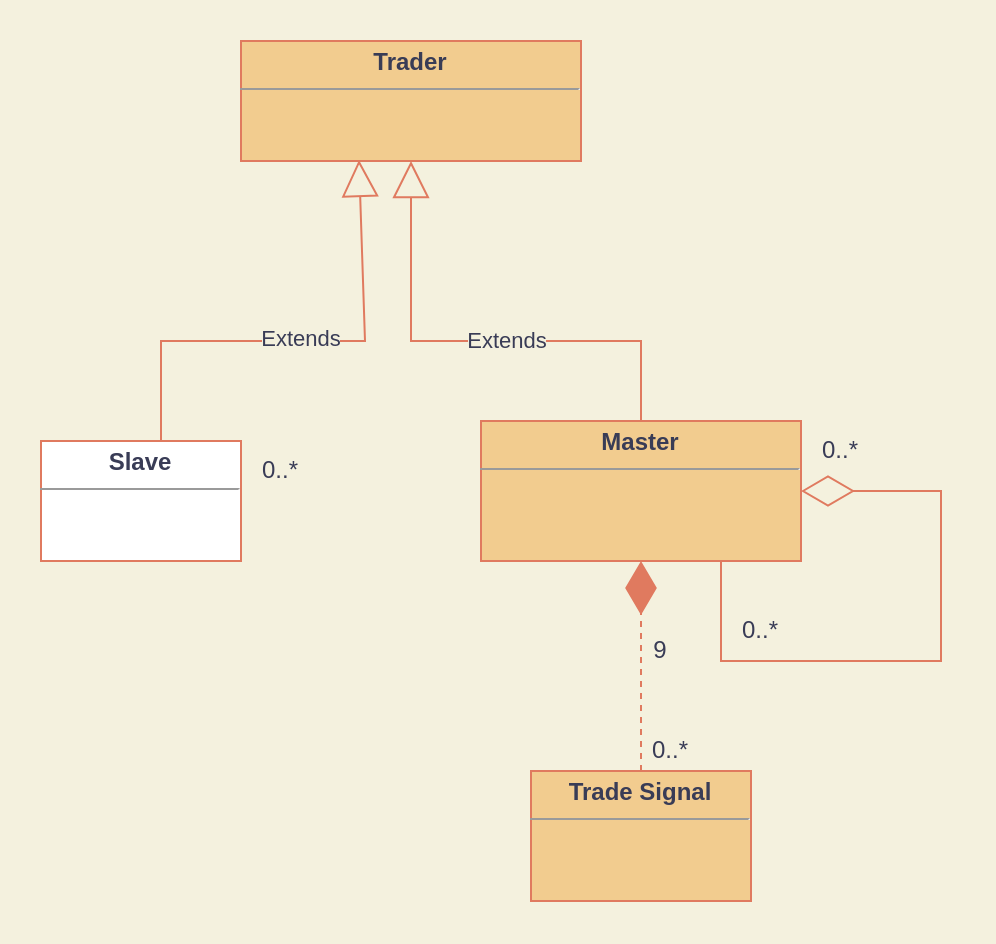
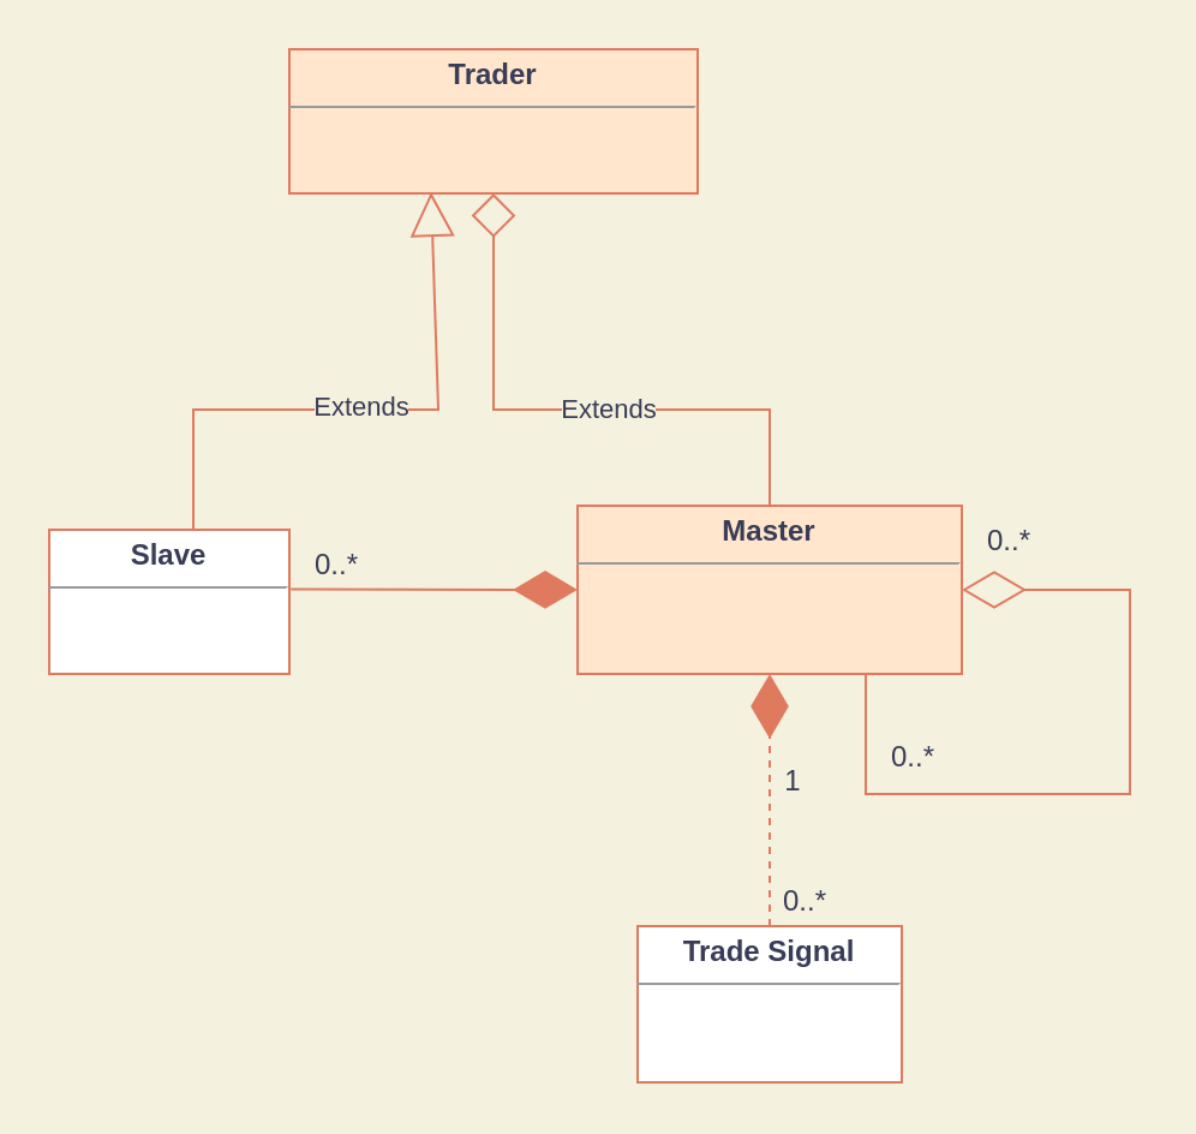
- <mxCell id="2" value="&lt;p style=&quot;margin:0px;margin-top:4px;text-align:center;&quot;&gt;&lt;b&gt;Trader&lt;/b&gt;&lt;br&gt;&lt;/p&gt;&lt;hr size=&quot;1&quot;&gt;&lt;br&gt;&lt;p style=&quot;margin:0px;margin-left:4px;&quot;&gt;&lt;br&gt;&lt;/p&gt;" style="verticalAlign=top;align=left;overflow=fill;fontSize=12;fontFamily=Helvetica;html=1;fillColor=#F2CC8F;strokeColor=#E07A5F;fontColor=#393C56;" vertex="1" parent="1"><mxGeometry x="120" y="20" width="170" height="60" as="geometry" /></mxCell>
+ <mxCell id="2" value="&lt;p style=&quot;margin:0px;margin-top:4px;text-align:center;&quot;&gt;&lt;b&gt;Trader&lt;/b&gt;&lt;br&gt;&lt;/p&gt;&lt;hr size=&quot;1&quot;&gt;&lt;br&gt;&lt;p style=&quot;margin:0px;margin-left:4px;&quot;&gt;&lt;br&gt;&lt;/p&gt;" style="verticalAlign=top;align=left;overflow=fill;fontSize=12;fontFamily=Helvetica;html=1;fillColor=#ffe6cc;strokeColor=#E07A5F;fontColor=#393C56;" vertex="1" parent="1"><mxGeometry x="120" y="20" width="170" height="60" as="geometry" /></mxCell>
- <mxCell id="6" value="Extends" style="endArrow=block;endSize=16;endFill=0;html=1;rounded=0;entryX=0.5;entryY=1;entryDx=0;entryDy=0;exitX=0.5;exitY=0;exitDx=0;exitDy=0;exitPerimeter=0;labelBackgroundColor=#F4F1DE;strokeColor=#E07A5F;fontColor=#393C56;" edge="1" parent="1" source="4" target="2"><mxGeometry x="-0.125" width="160" relative="1" as="geometry"><mxPoint x="50" y="170" as="sourcePoint" /><mxPoint x="210" y="170" as="targetPoint" /><Array as="points"><mxPoint x="320" y="170" /><mxPoint x="205" y="170" /></Array><mxPoint as="offset" /></mxGeometry></mxCell>
+ <mxCell id="6" value="Extends" style="endArrow=diamond;endSize=16;endFill=0;html=1;rounded=0;entryX=0.5;entryY=1;entryDx=0;entryDy=0;exitX=0.5;exitY=0;exitDx=0;exitDy=0;exitPerimeter=0;labelBackgroundColor=#F4F1DE;strokeColor=#E07A5F;fontColor=#393C56;" edge="1" parent="1" source="4" target="2"><mxGeometry x="-0.125" width="160" relative="1" as="geometry"><mxPoint x="50" y="170" as="sourcePoint" /><mxPoint x="210" y="170" as="targetPoint" /><Array as="points"><mxPoint x="320" y="170" /><mxPoint x="205" y="170" /></Array><mxPoint as="offset" /></mxGeometry></mxCell>
+ <mxCell id="8" value="" style="endArrow=diamondThin;endFill=1;endSize=24;html=1;rounded=0;exitX=1.006;exitY=0.413;exitDx=0;exitDy=0;exitPerimeter=0;entryX=0;entryY=0.5;entryDx=0;entryDy=0;labelBackgroundColor=#F4F1DE;strokeColor=#E07A5F;fontColor=#393C56;" edge="1" parent="1" source="3" target="4"><mxGeometry width="160" relative="1" as="geometry"><mxPoint x="200" y="250" as="sourcePoint" /><mxPoint x="360" y="250" as="targetPoint" /></mxGeometry></mxCell>
- <mxCell id="4" value="&lt;p style=&quot;margin:0px;margin-top:4px;text-align:center;&quot;&gt;&lt;b&gt;Master&lt;/b&gt;&lt;br&gt;&lt;/p&gt;&lt;hr size=&quot;1&quot;&gt;" style="verticalAlign=top;align=left;overflow=fill;fontSize=12;fontFamily=Helvetica;html=1;fillColor=#F2CC8F;strokeColor=#E07A5F;fontColor=#393C56;" vertex="1" parent="1"><mxGeometry x="240" y="210" width="160" height="70" as="geometry" /></mxCell>
+ <mxCell id="4" value="&lt;p style=&quot;margin:0px;margin-top:4px;text-align:center;&quot;&gt;&lt;b&gt;Master&lt;/b&gt;&lt;br&gt;&lt;/p&gt;&lt;hr size=&quot;1&quot;&gt;" style="verticalAlign=top;align=left;overflow=fill;fontSize=12;fontFamily=Helvetica;html=1;fillColor=#ffe6cc;strokeColor=#E07A5F;fontColor=#393C56;" vertex="1" parent="1"><mxGeometry x="240" y="210" width="160" height="70" as="geometry" /></mxCell>
- <mxCell id="15" value="9" style="text;html=1;strokeColor=none;fillColor=none;align=center;verticalAlign=middle;whiteSpace=wrap;rounded=0;fontColor=#393C56;" vertex="1" parent="1"><mxGeometry x="300" y="310" width="60" height="30" as="geometry" /></mxCell>
+ <mxCell id="15" value="1" style="text;html=1;strokeColor=none;fillColor=none;align=center;verticalAlign=middle;whiteSpace=wrap;rounded=0;fontColor=#393C56;" vertex="1" parent="1"><mxGeometry x="300" y="310" width="60" height="30" as="geometry" /></mxCell>
- <mxCell id="5" value="&lt;p style=&quot;margin:0px;margin-top:4px;text-align:center;&quot;&gt;&lt;b&gt;Trade Signal&lt;/b&gt;&lt;br&gt;&lt;/p&gt;&lt;hr size=&quot;1&quot;&gt;" style="verticalAlign=top;align=left;overflow=fill;fontSize=12;fontFamily=Helvetica;html=1;fillColor=#F2CC8F;strokeColor=#E07A5F;fontColor=#393C56;" vertex="1" parent="1"><mxGeometry x="265" y="385" width="110" height="65" as="geometry" /></mxCell>
+ <mxCell id="5" value="&lt;p style=&quot;margin:0px;margin-top:4px;text-align:center;&quot;&gt;&lt;b&gt;Trade Signal&lt;/b&gt;&lt;br&gt;&lt;/p&gt;&lt;hr size=&quot;1&quot;&gt;" style="verticalAlign=top;align=left;overflow=fill;fontSize=12;fontFamily=Helvetica;html=1;fillColor=#ffffff;strokeColor=#E07A5F;fontColor=#393C56;" vertex="1" parent="1"><mxGeometry x="265" y="385" width="110" height="65" as="geometry" /></mxCell>
